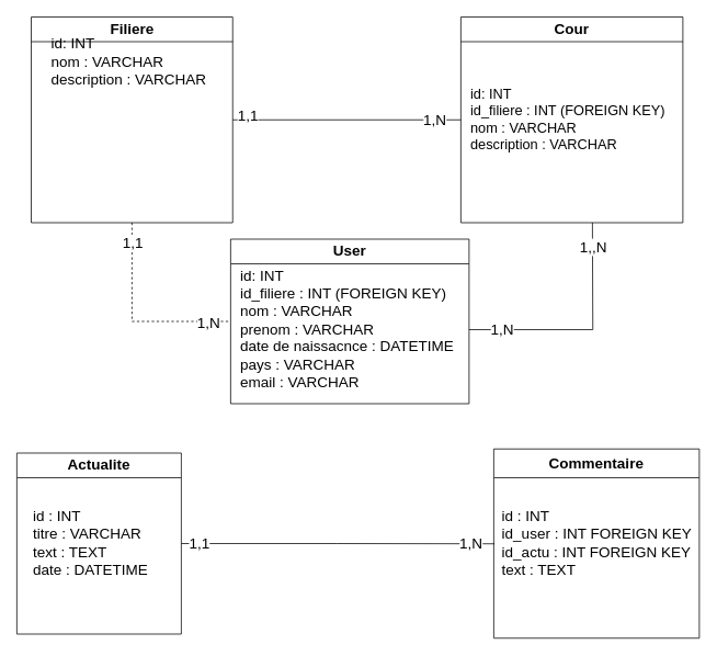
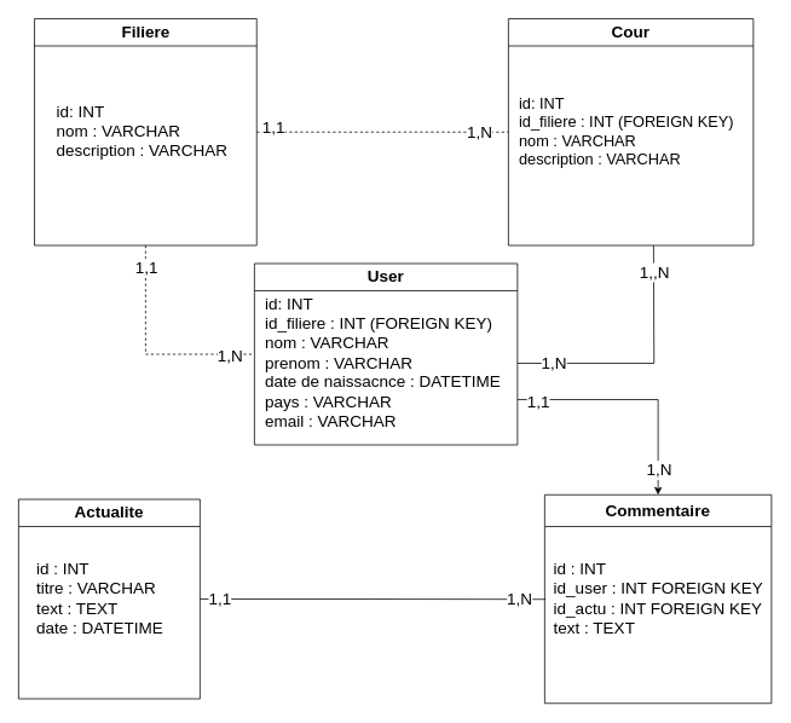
- <mxCell id="9" value="&lt;font style=&quot;font-size: 18px;&quot;&gt;id: INT&lt;br&gt;nom : VARCHAR&lt;br&gt;description : VARCHAR&lt;br&gt;&lt;/font&gt;" style="text;html=1;align=left;verticalAlign=middle;resizable=0;points=[];autosize=1;strokeColor=none;fillColor=none;" vertex="1" parent="8"><mxGeometry x="22.5" y="15" width="210" height="80" as="geometry" /></mxCell>
+ <mxCell id="9" value="&lt;font style=&quot;font-size: 18px;&quot;&gt;id: INT&lt;br&gt;nom : VARCHAR&lt;br&gt;description : VARCHAR&lt;br&gt;&lt;/font&gt;" style="text;html=1;align=left;verticalAlign=middle;resizable=0;points=[];autosize=1;strokeColor=none;fillColor=none;" vertex="1" parent="8"><mxGeometry x="22.5" y="85" width="210" height="80" as="geometry" /></mxCell>
- <mxCell id="2" style="edgeStyle=orthogonalEdgeStyle;rounded=0;orthogonalLoop=1;jettySize=auto;html=1;exitX=1;exitY=0.5;exitDx=0;exitDy=0;entryX=0;entryY=0.5;entryDx=0;entryDy=0;endArrow=none;endFill=0;" edge="1" parent="1" source="8" target="10"><mxGeometry relative="1" as="geometry" /></mxCell>
+ <mxCell id="2" style="edgeStyle=orthogonalEdgeStyle;rounded=0;orthogonalLoop=1;jettySize=auto;html=1;exitX=1;exitY=0.5;exitDx=0;exitDy=0;entryX=0;entryY=0.5;entryDx=0;entryDy=0;endArrow=none;endFill=0;dashed=1;" edge="1" parent="1" source="8" target="10"><mxGeometry relative="1" as="geometry" /></mxCell>
+ <mxCell id="12" style="edgeStyle=orthogonalEdgeStyle;rounded=0;orthogonalLoop=1;jettySize=auto;html=1;exitX=1;exitY=0.75;exitDx=0;exitDy=0;entryX=0.5;entryY=0;entryDx=0;entryDy=0;" edge="1" parent="1" source="15" target="21"><mxGeometry relative="1" as="geometry" /></mxCell>
+ <mxCell id="13" value="&lt;font style=&quot;font-size: 18px;&quot;&gt;1,N&lt;/font&gt;" style="edgeLabel;html=1;align=center;verticalAlign=middle;resizable=0;points=[];" vertex="1" connectable="0" parent="12"><mxGeometry x="0.779" relative="1" as="geometry"><mxPoint y="1" as="offset" /></mxGeometry></mxCell>
+ <mxCell id="14" value="&lt;font style=&quot;font-size: 18px;&quot;&gt;1,1&lt;/font&gt;" style="edgeLabel;html=1;align=center;verticalAlign=middle;resizable=0;points=[];" vertex="1" connectable="0" parent="12"><mxGeometry x="-0.833" y="-2" relative="1" as="geometry"><mxPoint as="offset" /></mxGeometry></mxCell>
